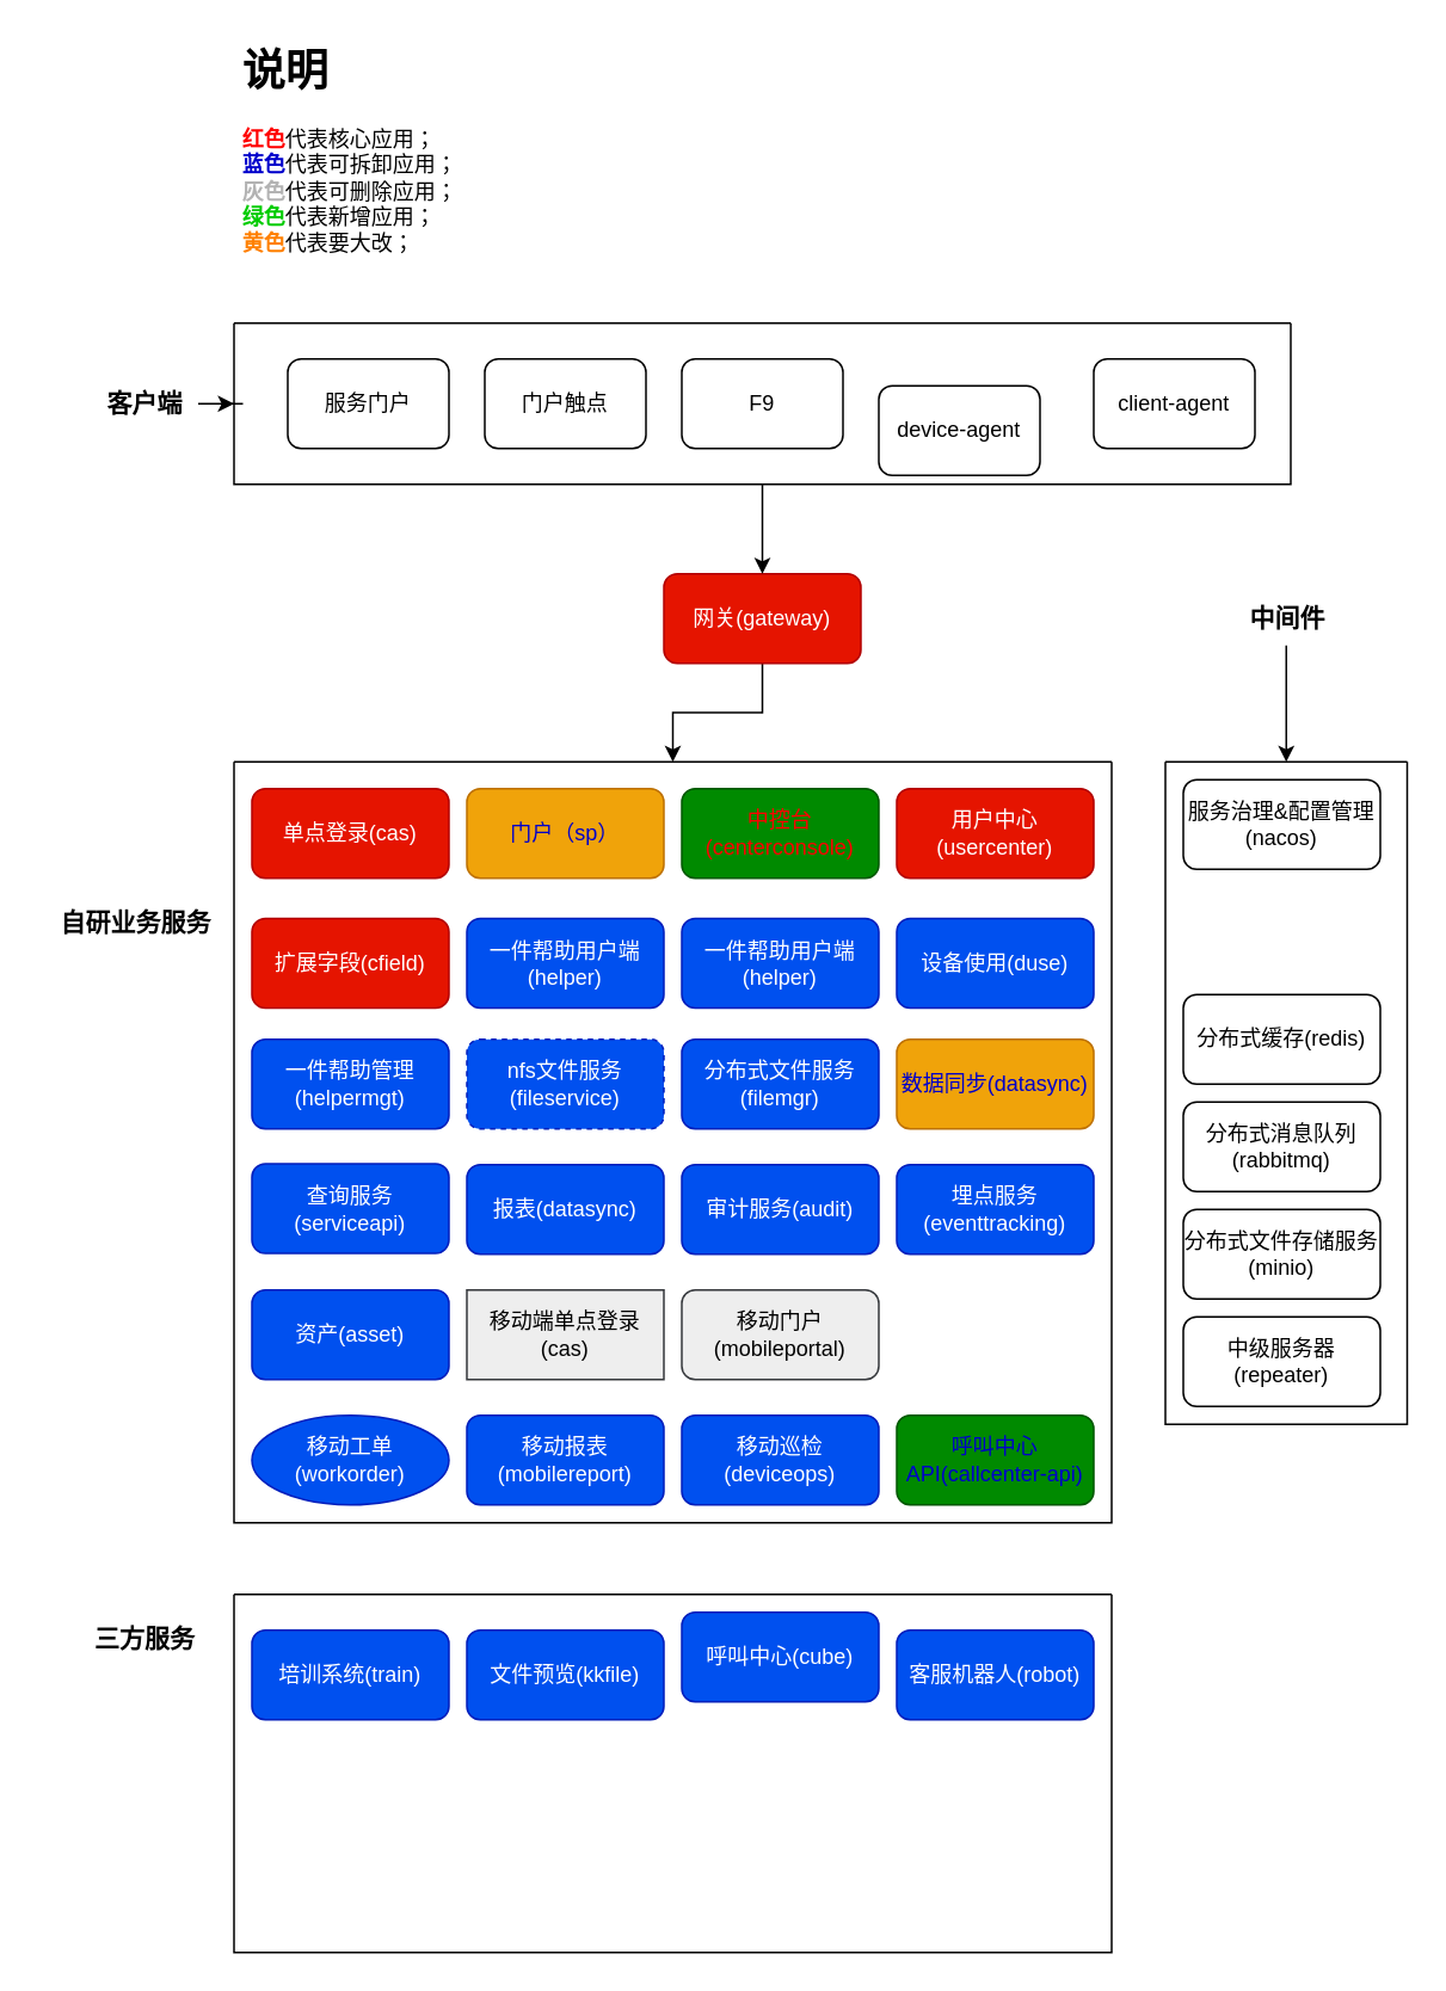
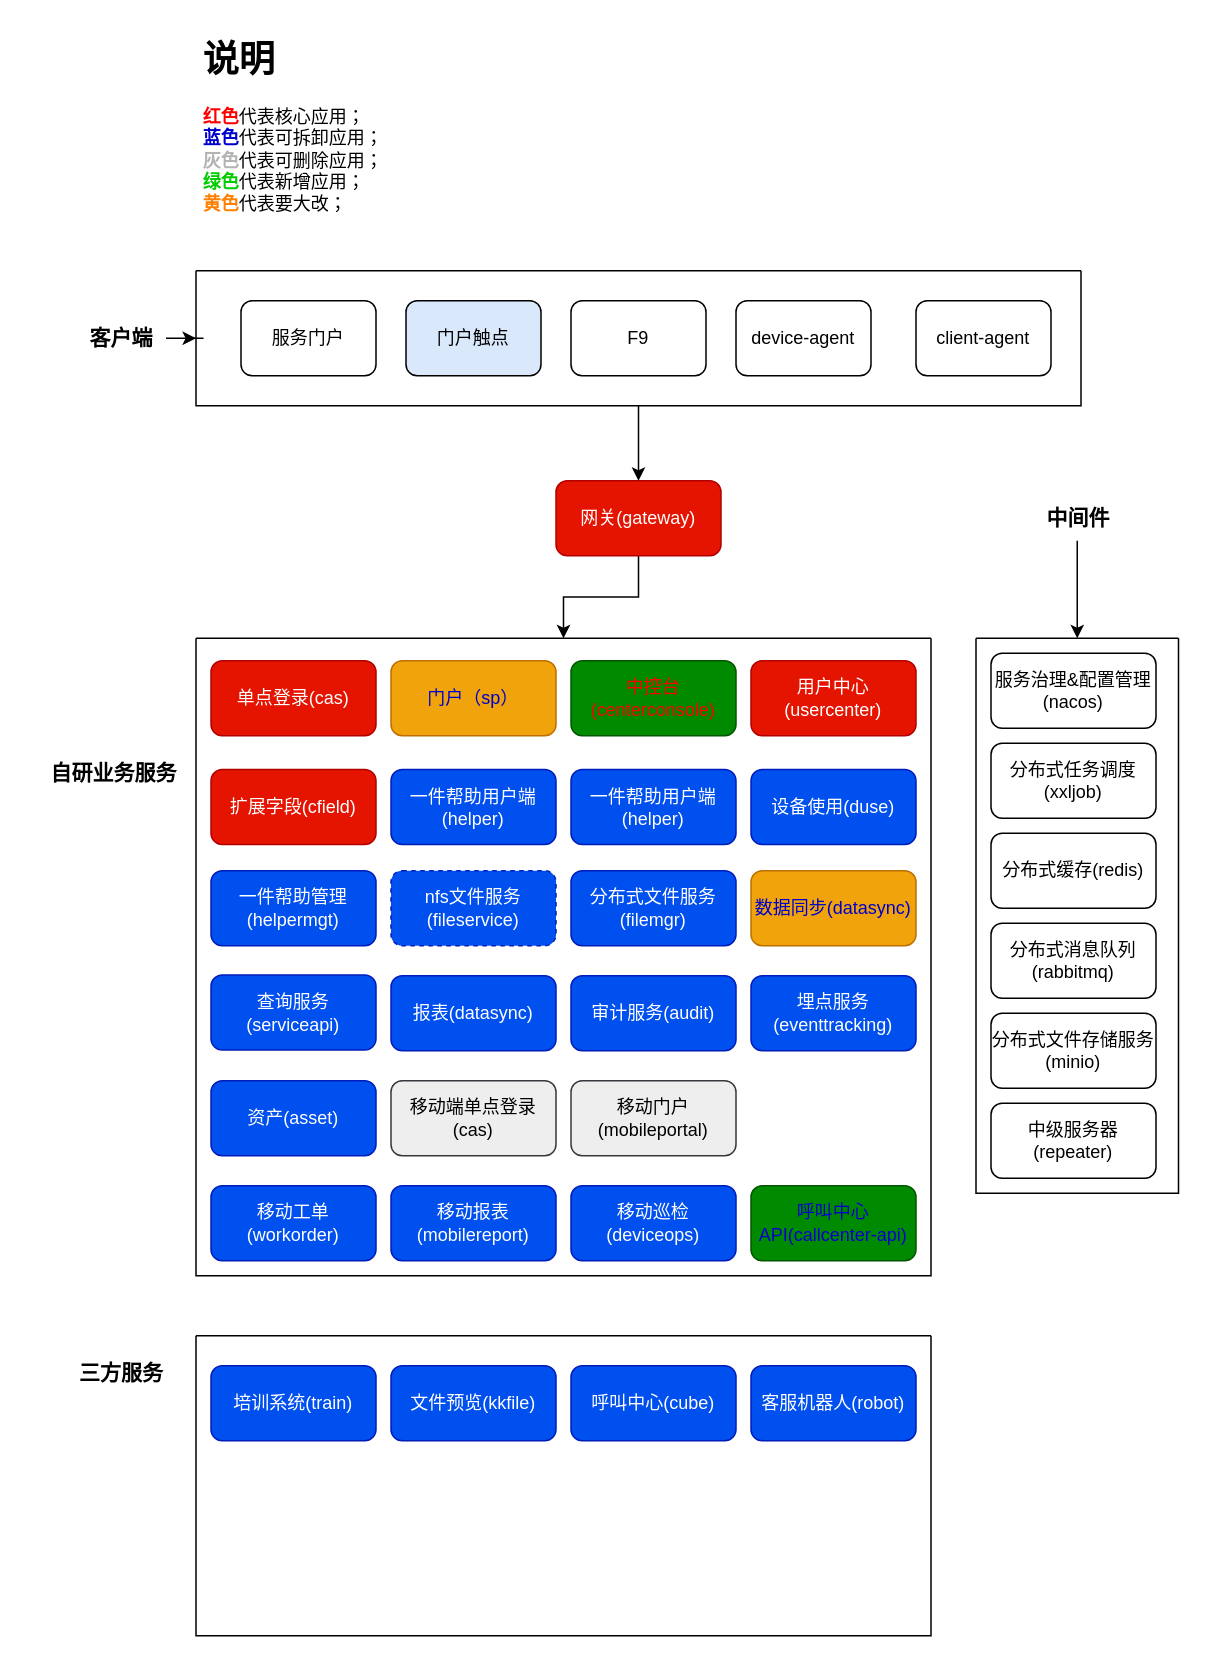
- <mxCell id="7" value="门户触点" style="rounded=1;whiteSpace=wrap;html=1;" parent="5" vertex="1"><mxGeometry x="140" y="20" width="90" height="50" as="geometry" /></mxCell>
+ <mxCell id="7" value="门户触点" style="rounded=1;whiteSpace=wrap;html=1;fillColor=#dae8fc;" parent="5" vertex="1"><mxGeometry x="140" y="20" width="90" height="50" as="geometry" /></mxCell>
- <mxCell id="9" value="device-agent" style="rounded=1;whiteSpace=wrap;html=1;" parent="5" vertex="1"><mxGeometry x="360" y="35" width="90" height="50" as="geometry" /></mxCell>
+ <mxCell id="9" value="device-agent" style="rounded=1;whiteSpace=wrap;html=1;" parent="5" vertex="1"><mxGeometry x="360" y="20" width="90" height="50" as="geometry" /></mxCell>
+ <mxCell id="15" value="分布式任务调度(xxljob)" style="rounded=1;whiteSpace=wrap;html=1;" vertex="1" parent="13"><mxGeometry x="10" y="70" width="110" height="50" as="geometry" /></mxCell>
- <mxCell id="37" value="移动端单点登录(cas)" style="whiteSpace=wrap;html=1;fillColor=#eeeeee;strokeColor=#36393d;rounded=0;" vertex="1" parent="20"><mxGeometry x="130" y="295" width="110" height="50" as="geometry" /></mxCell>
+ <mxCell id="37" value="移动端单点登录(cas)" style="rounded=1;whiteSpace=wrap;html=1;fillColor=#eeeeee;strokeColor=#36393d;" vertex="1" parent="20"><mxGeometry x="130" y="295" width="110" height="50" as="geometry" /></mxCell>
- <mxCell id="40" value="移动工单(workorder)" style="ellipse;whiteSpace=wrap;html=1;fillColor=#0050ef;fontColor=#ffffff;strokeColor=#001DBC;" vertex="1" parent="20"><mxGeometry x="10" y="365" width="110" height="50" as="geometry" /></mxCell>
+ <mxCell id="40" value="移动工单(workorder)" style="rounded=1;whiteSpace=wrap;html=1;fillColor=#0050ef;fontColor=#ffffff;strokeColor=#001DBC;" vertex="1" parent="20"><mxGeometry x="10" y="365" width="110" height="50" as="geometry" /></mxCell>
- <mxCell id="52" value="呼叫中心(cube)" style="rounded=1;whiteSpace=wrap;html=1;fillColor=#0050ef;fontColor=#ffffff;strokeColor=#001DBC;" vertex="1" parent="49"><mxGeometry x="250" y="10" width="110" height="50" as="geometry" /></mxCell>
+ <mxCell id="52" value="呼叫中心(cube)" style="rounded=1;whiteSpace=wrap;html=1;fillColor=#0050ef;fontColor=#ffffff;strokeColor=#001DBC;" vertex="1" parent="49"><mxGeometry x="250" y="20" width="110" height="50" as="geometry" /></mxCell>
